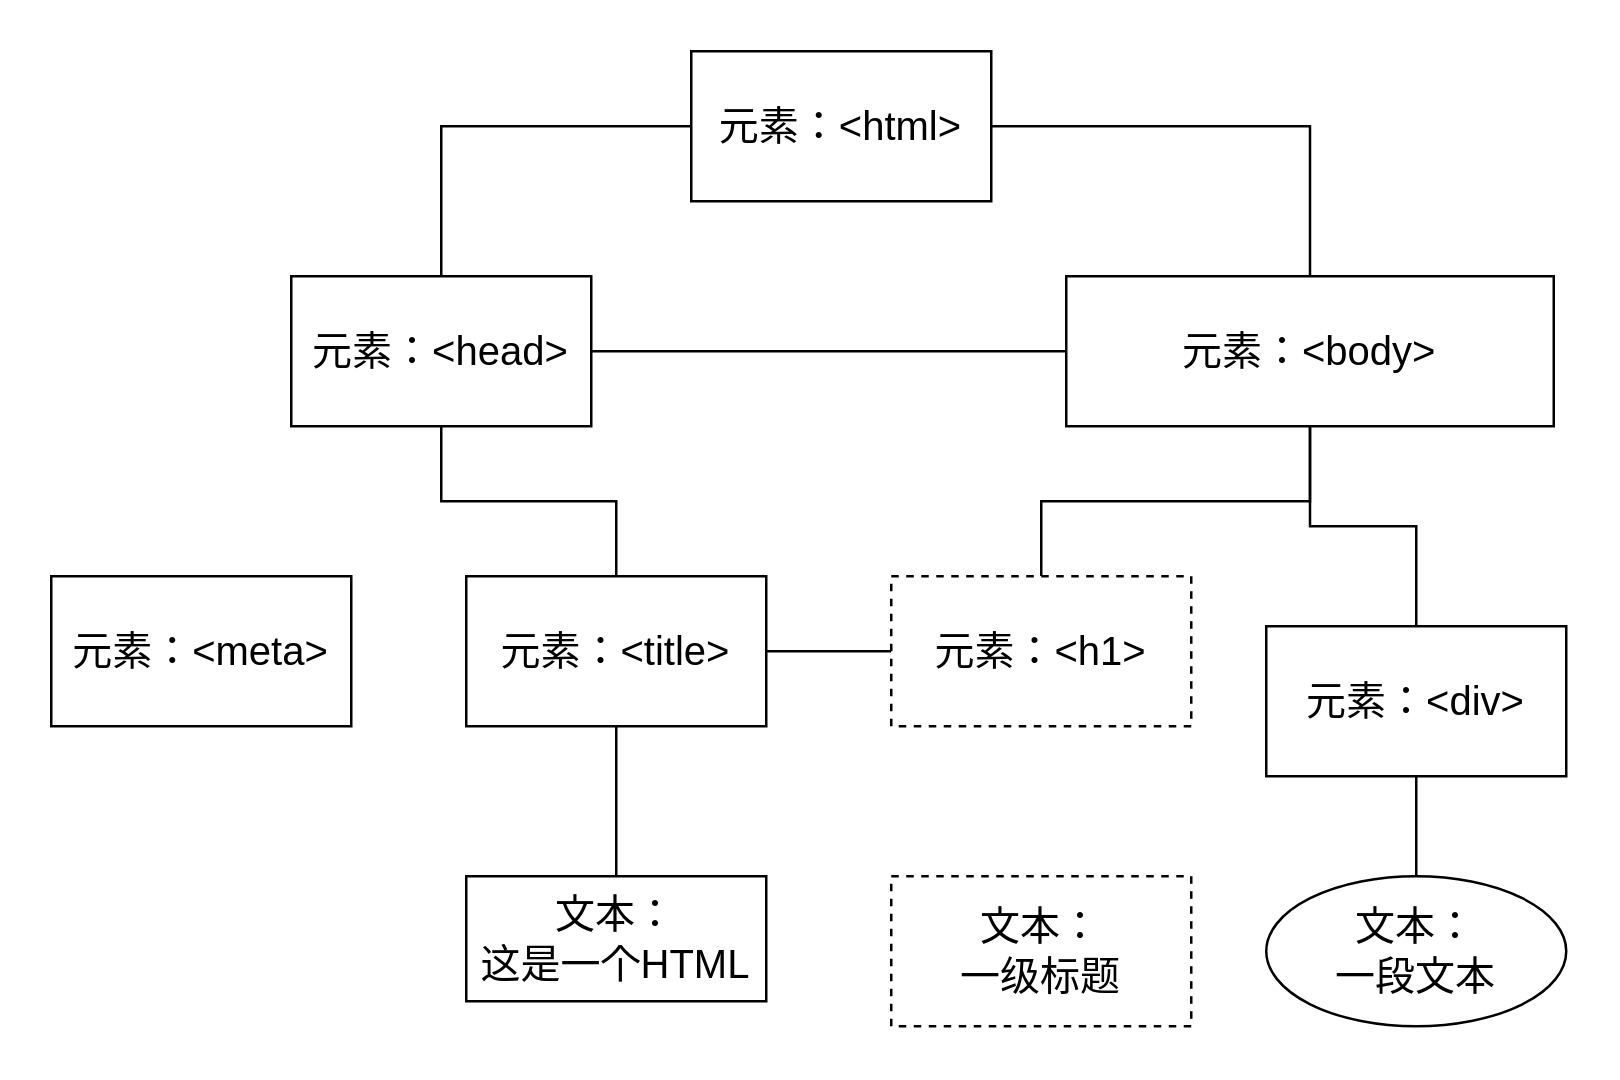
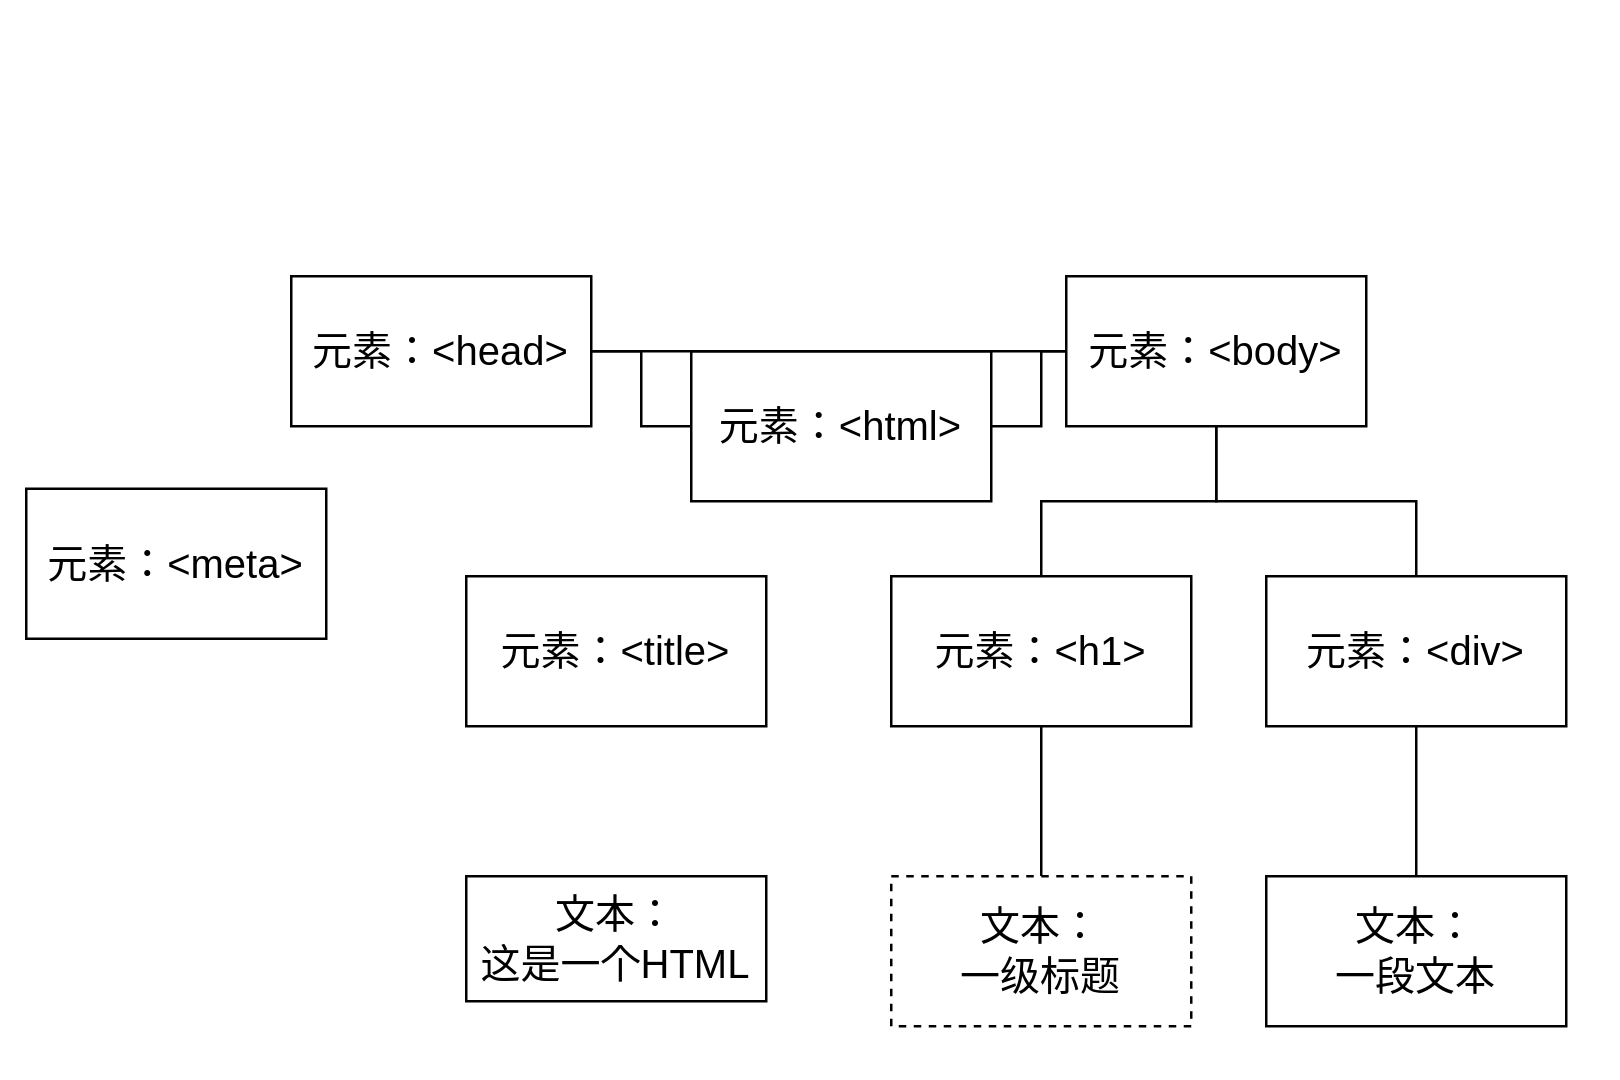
- <mxCell id="4" value="元素：&amp;lt;html&amp;gt;" style="rounded=0;whiteSpace=wrap;html=1;fontSize=16;" vertex="1" parent="1"><mxGeometry x="276" y="20" width="120" height="60" as="geometry" /></mxCell>
+ <mxCell id="4" value="元素：&amp;lt;html&amp;gt;" style="rounded=0;whiteSpace=wrap;html=1;fontSize=16;" vertex="1" parent="1"><mxGeometry x="276" y="140" width="120" height="60" as="geometry" /></mxCell>
- <mxCell id="10" value="元素：&amp;lt;body&amp;gt;" style="rounded=0;whiteSpace=wrap;html=1;fontSize=16;" vertex="1" parent="1"><mxGeometry x="426" y="110" width="195" height="60" as="geometry" /></mxCell>
+ <mxCell id="10" value="元素：&amp;lt;body&amp;gt;" style="rounded=0;whiteSpace=wrap;html=1;fontSize=16;" vertex="1" parent="1"><mxGeometry x="426" y="110" width="120" height="60" as="geometry" /></mxCell>
- <mxCell id="6" style="edgeStyle=orthogonalEdgeStyle;rounded=0;orthogonalLoop=1;jettySize=auto;html=1;exitX=0.5;exitY=1;exitDx=0;exitDy=0;endArrow=none;endFill=0;" edge="1" parent="1" source="7" target="13"><mxGeometry relative="1" as="geometry" /></mxCell>
- <mxCell id="11" value="元素：&amp;lt;meta&amp;gt;" style="rounded=0;whiteSpace=wrap;html=1;fontSize=16;" vertex="1" parent="1"><mxGeometry x="20" y="230" width="120" height="60" as="geometry" /></mxCell>
+ <mxCell id="11" value="元素：&amp;lt;meta&amp;gt;" style="rounded=0;whiteSpace=wrap;html=1;fontSize=16;" vertex="1" parent="1"><mxGeometry x="10" y="195" width="120" height="60" as="geometry" /></mxCell>
- <mxCell id="14" style="edgeStyle=orthogonalEdgeStyle;rounded=0;orthogonalLoop=1;jettySize=auto;html=1;endArrow=none;endFill=0;" edge="1" parent="1" source="15" target="13"><mxGeometry relative="1" as="geometry" /></mxCell>
+ <mxCell id="14" style="edgeStyle=orthogonalEdgeStyle;rounded=0;orthogonalLoop=1;jettySize=auto;html=1;endArrow=none;endFill=0;" edge="1" parent="1" source="15" target="19"><mxGeometry relative="1" as="geometry" /></mxCell>
- <mxCell id="15" value="元素：&amp;lt;h1&amp;gt;" style="rounded=0;whiteSpace=wrap;html=1;fontSize=16;dashed=1;" vertex="1" parent="1"><mxGeometry x="356" y="230" width="120" height="60" as="geometry" /></mxCell>
+ <mxCell id="15" value="元素：&amp;lt;h1&amp;gt;" style="rounded=0;whiteSpace=wrap;html=1;fontSize=16;" vertex="1" parent="1"><mxGeometry x="356" y="230" width="120" height="60" as="geometry" /></mxCell>
- <mxCell id="17" value="元素：&amp;lt;div&amp;gt;" style="rounded=0;whiteSpace=wrap;html=1;fontSize=16;" vertex="1" parent="1"><mxGeometry x="506" y="250" width="120" height="60" as="geometry" /></mxCell>
+ <mxCell id="17" value="元素：&amp;lt;div&amp;gt;" style="rounded=0;whiteSpace=wrap;html=1;fontSize=16;" vertex="1" parent="1"><mxGeometry x="506" y="230" width="120" height="60" as="geometry" /></mxCell>
- <mxCell id="12" style="edgeStyle=orthogonalEdgeStyle;rounded=0;orthogonalLoop=1;jettySize=auto;html=1;endArrow=none;endFill=0;" edge="1" parent="1" source="13" target="18"><mxGeometry relative="1" as="geometry" /></mxCell>
- <mxCell id="20" value="文本：&lt;br&gt;一段文本" style="ellipse;whiteSpace=wrap;html=1;fontSize=16;" vertex="1" parent="1"><mxGeometry x="506" y="350" width="120" height="60" as="geometry" /></mxCell>
+ <mxCell id="20" value="文本：&lt;br&gt;一段文本" style="rounded=0;whiteSpace=wrap;html=1;fontSize=16;" vertex="1" parent="1"><mxGeometry x="506" y="350" width="120" height="60" as="geometry" /></mxCell>
